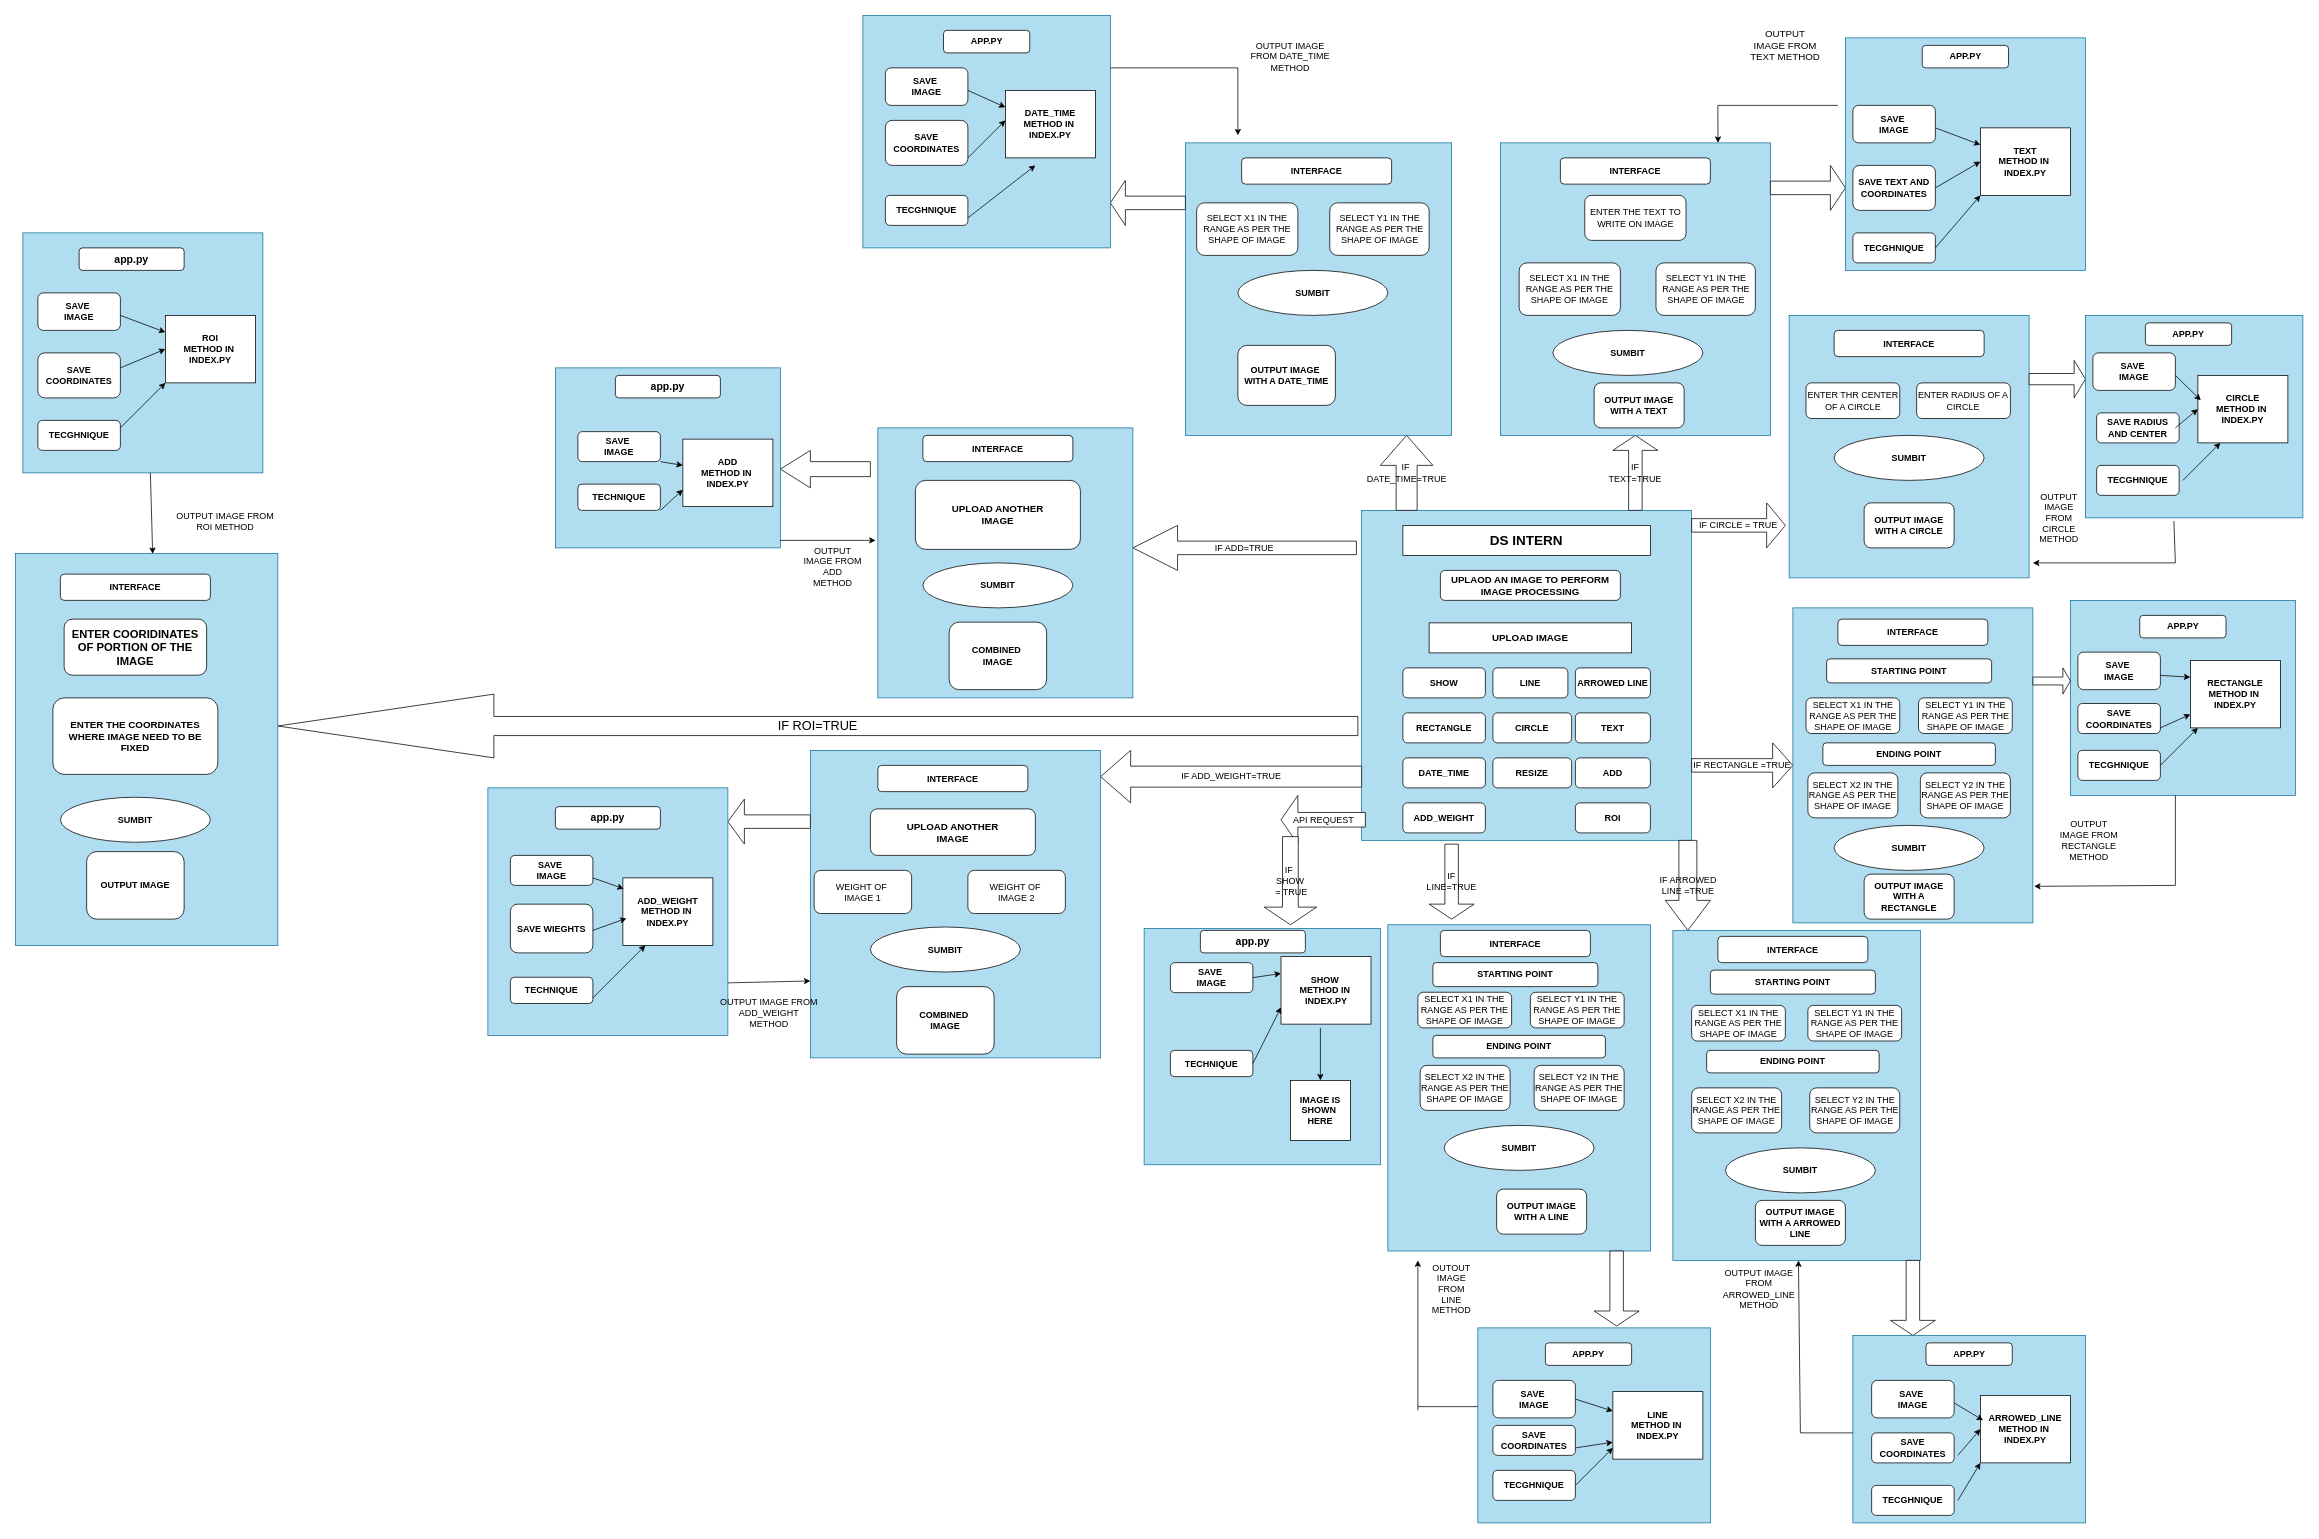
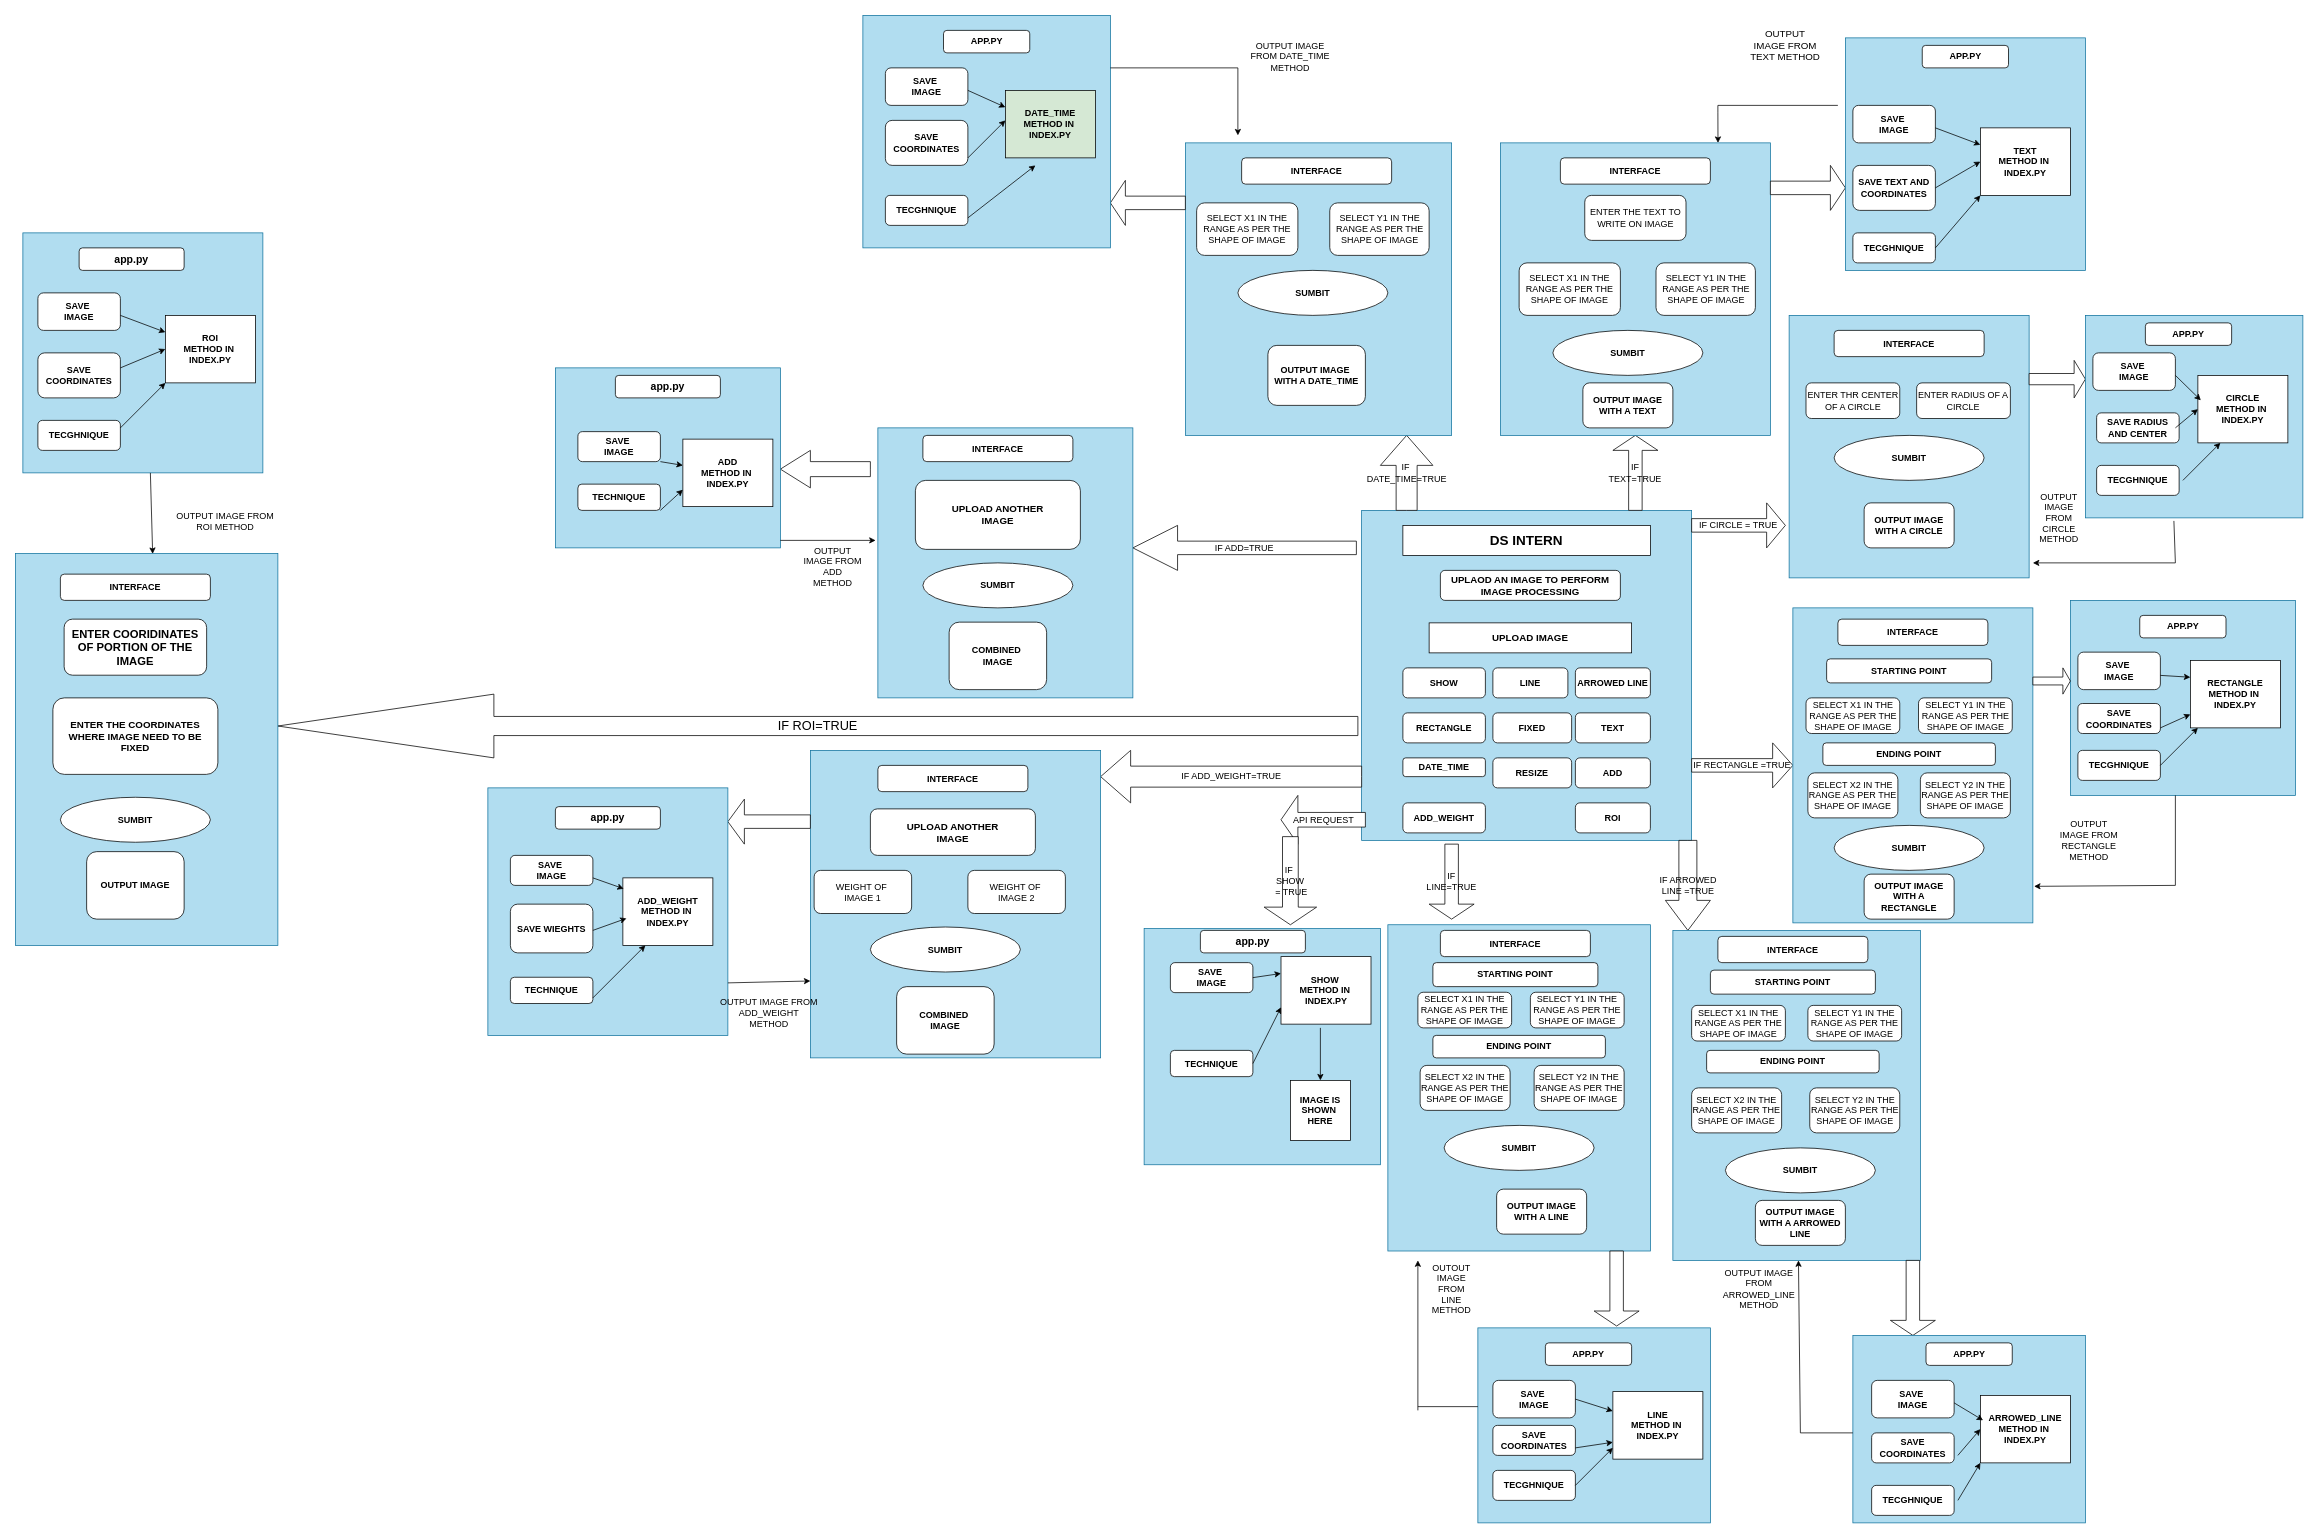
- <mxCell id="154" value="DATE_TIME&lt;br&gt;&lt;div&gt;METHOD IN&amp;nbsp;&lt;/div&gt;&lt;div&gt;INDEX.PY&lt;/div&gt;" style="rounded=0;whiteSpace=wrap;html=1;fontStyle=1" vertex="1" parent="1"><mxGeometry x="1340" y="120" width="120" height="90" as="geometry" /></mxCell>
+ <mxCell id="154" value="DATE_TIME&lt;br&gt;&lt;div&gt;METHOD IN&amp;nbsp;&lt;/div&gt;&lt;div&gt;INDEX.PY&lt;/div&gt;" style="rounded=0;whiteSpace=wrap;html=1;fontStyle=1;fillColor=#d5e8d4;" vertex="1" parent="1"><mxGeometry x="1340" y="120" width="120" height="90" as="geometry" /></mxCell>
- <mxCell id="147" value="OUTPUT IMAGE&amp;nbsp;&lt;div&gt;WITH A DATE_TIME&lt;/div&gt;" style="rounded=1;whiteSpace=wrap;html=1;fontStyle=1" vertex="1" parent="1"><mxGeometry x="1650" y="460" width="130" height="80" as="geometry" /></mxCell>
+ <mxCell id="147" value="OUTPUT IMAGE&amp;nbsp;&lt;div&gt;WITH A DATE_TIME&lt;/div&gt;" style="rounded=1;whiteSpace=wrap;html=1;fontStyle=1" vertex="1" parent="1"><mxGeometry x="1690" y="460" width="130" height="80" as="geometry" /></mxCell>
- <mxCell id="127" value="OUTPUT IMAGE WITH A TEXT" style="rounded=1;whiteSpace=wrap;html=1;fontStyle=1" vertex="1" parent="1"><mxGeometry x="2125" y="510" width="120" height="60" as="geometry" /></mxCell>
+ <mxCell id="127" value="OUTPUT IMAGE WITH A TEXT" style="rounded=1;whiteSpace=wrap;html=1;fontStyle=1" vertex="1" parent="1"><mxGeometry x="2110" y="510" width="120" height="60" as="geometry" /></mxCell>
- <mxCell id="10" value="CIRCLE" style="rounded=1;whiteSpace=wrap;html=1;fontStyle=1" vertex="1" parent="1"><mxGeometry x="1990" y="950" width="105" height="40" as="geometry" /></mxCell>
+ <mxCell id="10" value="FIXED" style="rounded=1;whiteSpace=wrap;html=1;fontStyle=1" vertex="1" parent="1"><mxGeometry x="1990" y="950" width="105" height="40" as="geometry" /></mxCell>
- <mxCell id="12" value="DATE_TIME" style="rounded=1;whiteSpace=wrap;html=1;fontStyle=1" vertex="1" parent="1"><mxGeometry x="1870" y="1010" width="110" height="40" as="geometry" /></mxCell>
+ <mxCell id="12" value="DATE_TIME" style="rounded=1;whiteSpace=wrap;html=1;fontStyle=1" vertex="1" parent="1"><mxGeometry x="1870" y="1010" width="110" height="25" as="geometry" /></mxCell>
